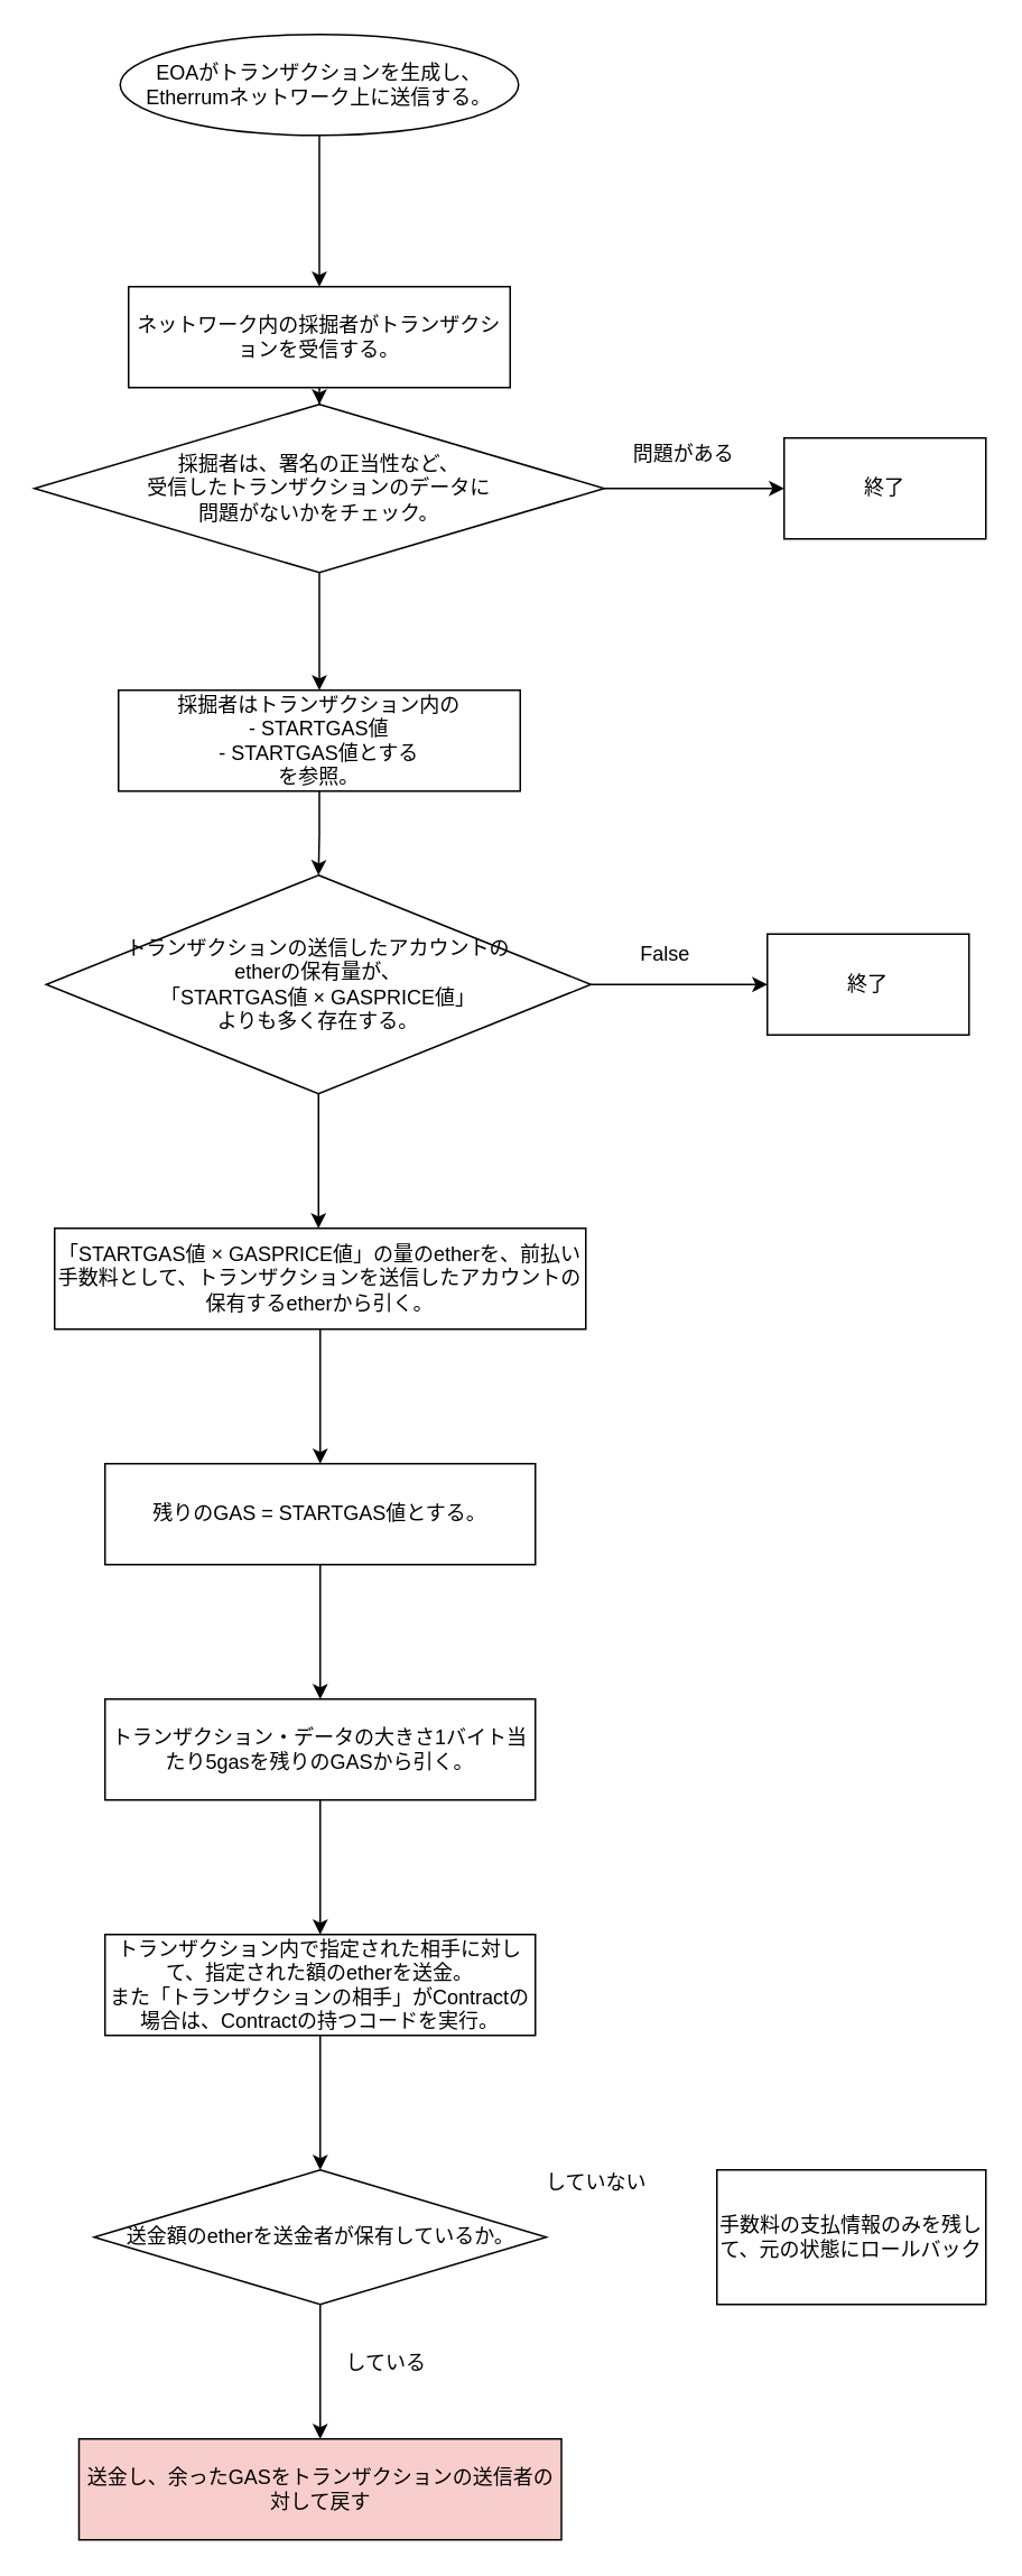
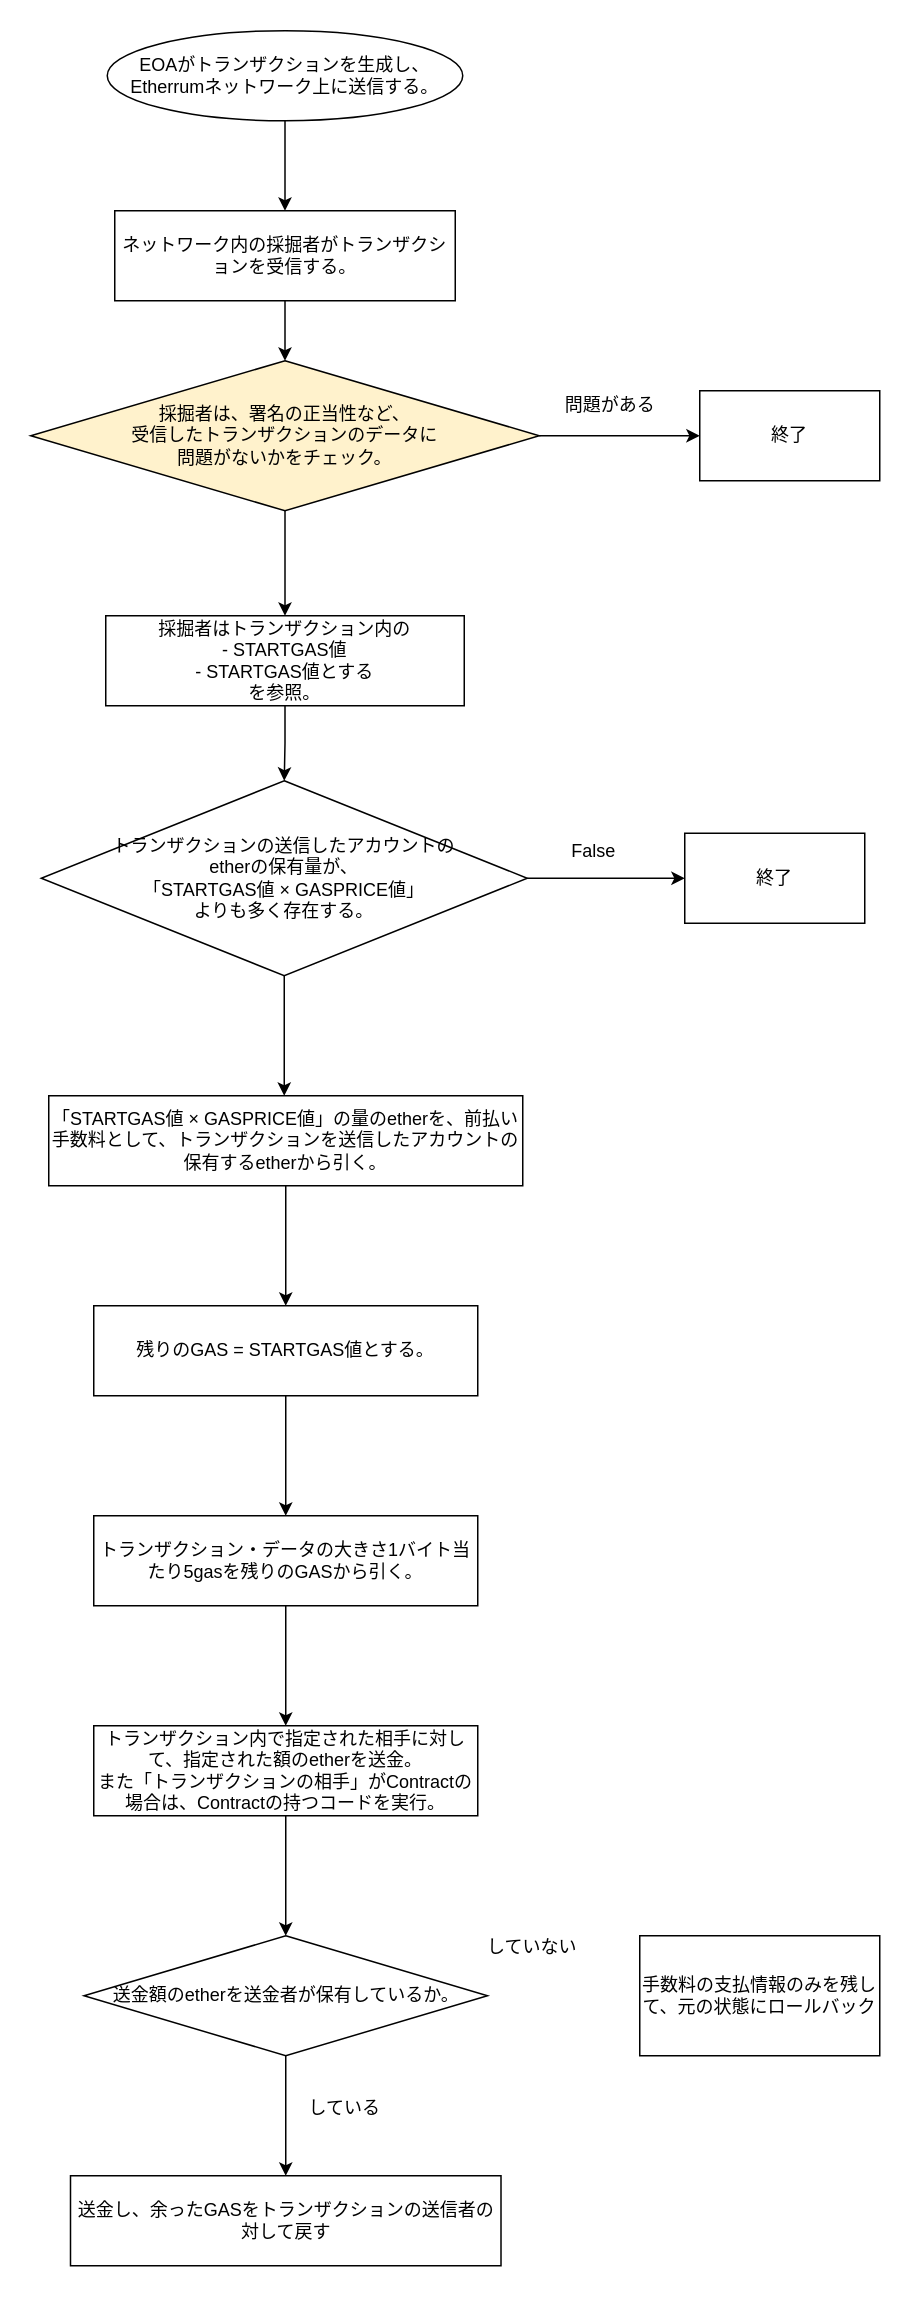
- <mxCell id="5" value="ネットワーク内の採掘者がトランザクションを受信する。" style="rounded=0;whiteSpace=wrap;html=1;" vertex="1" parent="1"><mxGeometry x="76" y="170" width="227" height="60" as="geometry" /></mxCell>
+ <mxCell id="5" value="ネットワーク内の採掘者がトランザクションを受信する。" style="rounded=0;whiteSpace=wrap;html=1;" vertex="1" parent="1"><mxGeometry x="76" y="140" width="227" height="60" as="geometry" /></mxCell>
- <mxCell id="7" value="採掘者は、署名の正当性など、&lt;br&gt;受信したトランザクションのデータに&lt;br&gt;問題がないかをチェック。" style="rhombus;whiteSpace=wrap;html=1;" vertex="1" parent="1"><mxGeometry x="20" y="240" width="339" height="100" as="geometry" /></mxCell>
+ <mxCell id="7" value="採掘者は、署名の正当性など、&lt;br&gt;受信したトランザクションのデータに&lt;br&gt;問題がないかをチェック。" style="rhombus;whiteSpace=wrap;html=1;fillColor=#fff2cc;" vertex="1" parent="1"><mxGeometry x="20" y="240" width="339" height="100" as="geometry" /></mxCell>
- <mxCell id="24" value="送金し、余ったGASをトランザクションの送信者の対して戻す" style="rounded=0;whiteSpace=wrap;html=1;fillColor=#f8cecc;" vertex="1" parent="1"><mxGeometry x="46.5" y="1450" width="287" height="60" as="geometry" /></mxCell>
+ <mxCell id="24" value="送金し、余ったGASをトランザクションの送信者の対して戻す" style="rounded=0;whiteSpace=wrap;html=1;" vertex="1" parent="1"><mxGeometry x="46.5" y="1450" width="287" height="60" as="geometry" /></mxCell>
